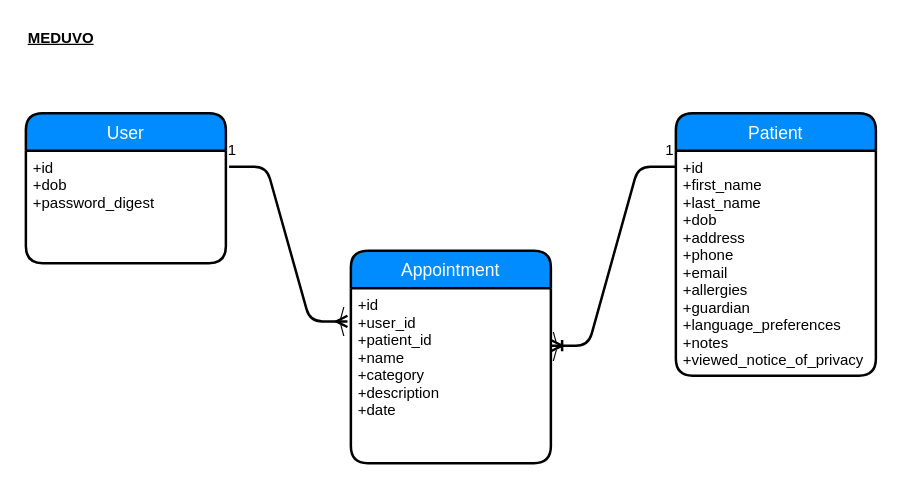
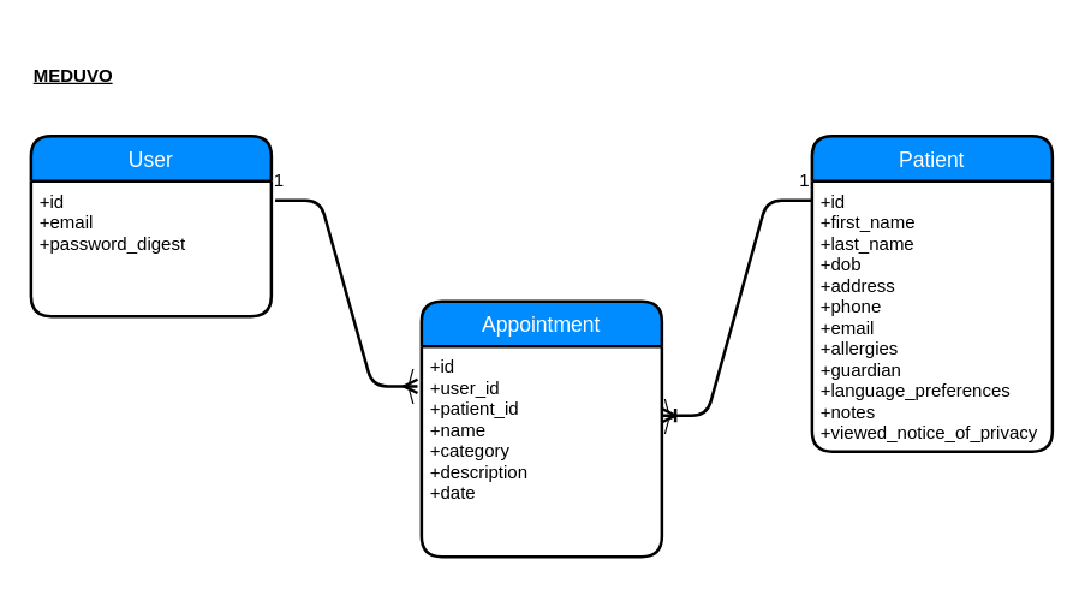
- <mxCell id="8" value="&lt;b&gt;&lt;u&gt;MEDUVO&lt;/u&gt;&lt;/b&gt;" style="text;html=1;resizable=0;points=[];autosize=1;align=left;verticalAlign=top;spacingTop=-4;" parent="1" vertex="1"><mxGeometry x="20" y="20" width="70" height="20" as="geometry" /></mxCell>
+ <mxCell id="8" value="&lt;b&gt;&lt;u&gt;MEDUVO&lt;/u&gt;&lt;/b&gt;" style="text;html=1;resizable=0;points=[];autosize=1;align=left;verticalAlign=top;spacingTop=-4;" parent="1" vertex="1"><mxGeometry x="20" y="40" width="70" height="20" as="geometry" /></mxCell>
- <mxCell id="3" value="+id &#10;+dob&#10;+password_digest " style="align=left;strokeColor=none;fillColor=none;spacingLeft=4;fontSize=12;verticalAlign=top;resizable=0;rotatable=0;part=1;" parent="2" vertex="1"><mxGeometry y="30" width="160" height="90" as="geometry" /></mxCell>
+ <mxCell id="3" value="+id &#10;+email&#10;+password_digest " style="align=left;strokeColor=none;fillColor=none;spacingLeft=4;fontSize=12;verticalAlign=top;resizable=0;rotatable=0;part=1;" parent="2" vertex="1"><mxGeometry y="30" width="160" height="90" as="geometry" /></mxCell>
